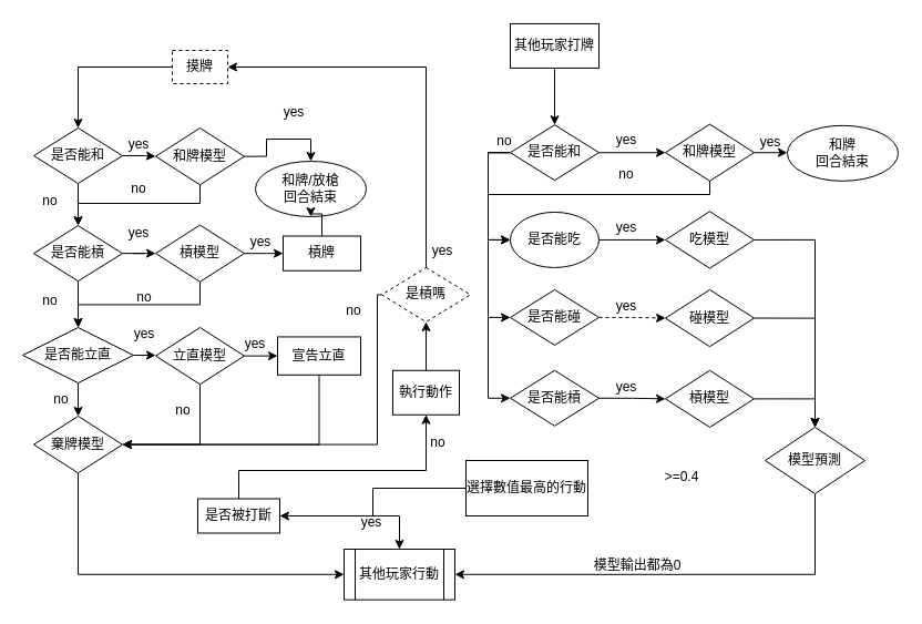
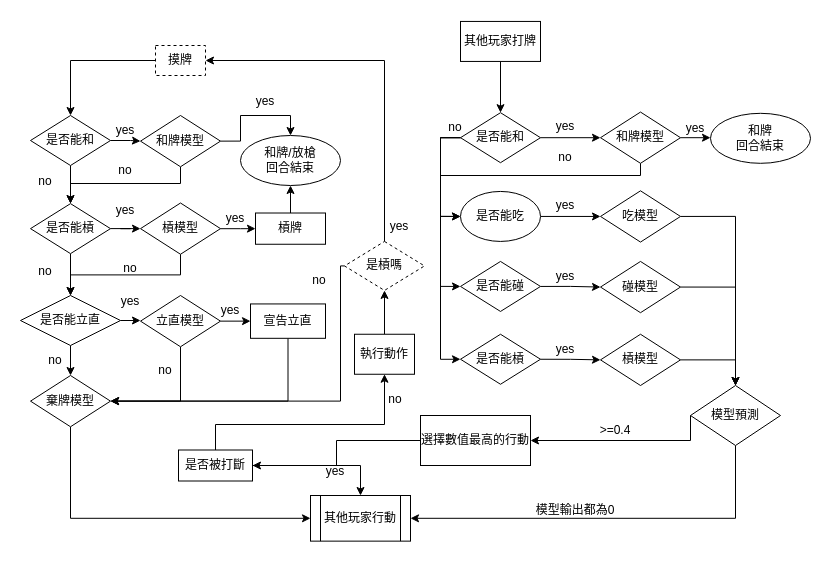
- <mxCell id="46" value="&lt;div&gt;和牌/放槍&lt;/div&gt;回合結束" style="ellipse;whiteSpace=wrap;html=1;" vertex="1" parent="1"><mxGeometry x="230" y="145" width="100" height="50" as="geometry" /></mxCell>
+ <mxCell id="46" value="&lt;div&gt;和牌/放槍&lt;/div&gt;回合結束" style="ellipse;whiteSpace=wrap;html=1;" vertex="1" parent="1"><mxGeometry x="240" y="135" width="100" height="50" as="geometry" /></mxCell>
- <mxCell id="38" style="edgeStyle=orthogonalEdgeStyle;rounded=0;orthogonalLoop=1;jettySize=auto;html=1;exitX=1;exitY=0.5;exitDx=0;exitDy=0;entryX=0;entryY=0.5;entryDx=0;entryDy=0;dashed=1;" edge="1" parent="1" source="39" target="41"><mxGeometry relative="1" as="geometry" /></mxCell>
+ <mxCell id="38" style="edgeStyle=orthogonalEdgeStyle;rounded=0;orthogonalLoop=1;jettySize=auto;html=1;exitX=1;exitY=0.5;exitDx=0;exitDy=0;entryX=0;entryY=0.5;entryDx=0;entryDy=0;" edge="1" parent="1" source="39" target="41"><mxGeometry relative="1" as="geometry" /></mxCell>
+ <mxCell id="73" style="edgeStyle=orthogonalEdgeStyle;rounded=0;orthogonalLoop=1;jettySize=auto;html=1;exitX=0;exitY=0.5;exitDx=0;exitDy=0;entryX=1;entryY=0.5;entryDx=0;entryDy=0;" edge="1" parent="1" source="74" target="77"><mxGeometry relative="1" as="geometry"><Array as="points"><mxPoint x="690" y="440" /></Array></mxGeometry></mxCell>
